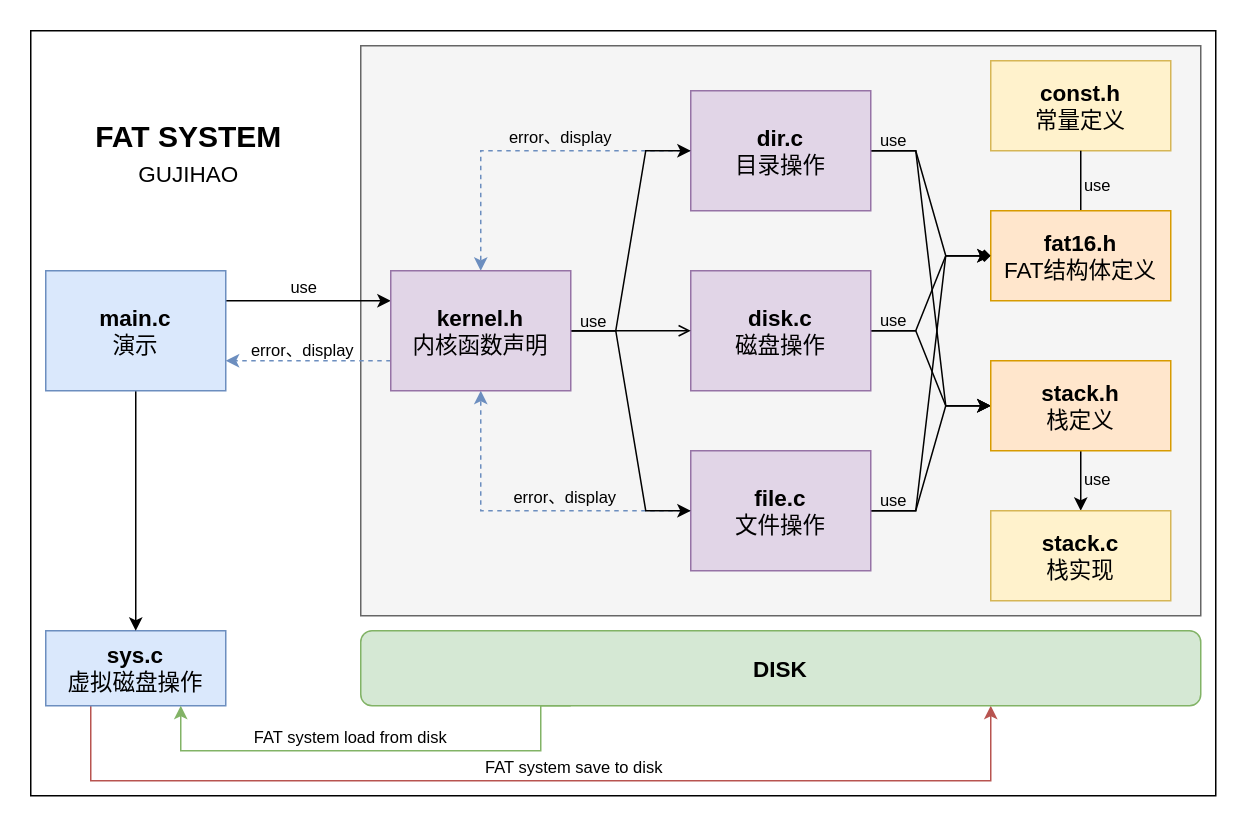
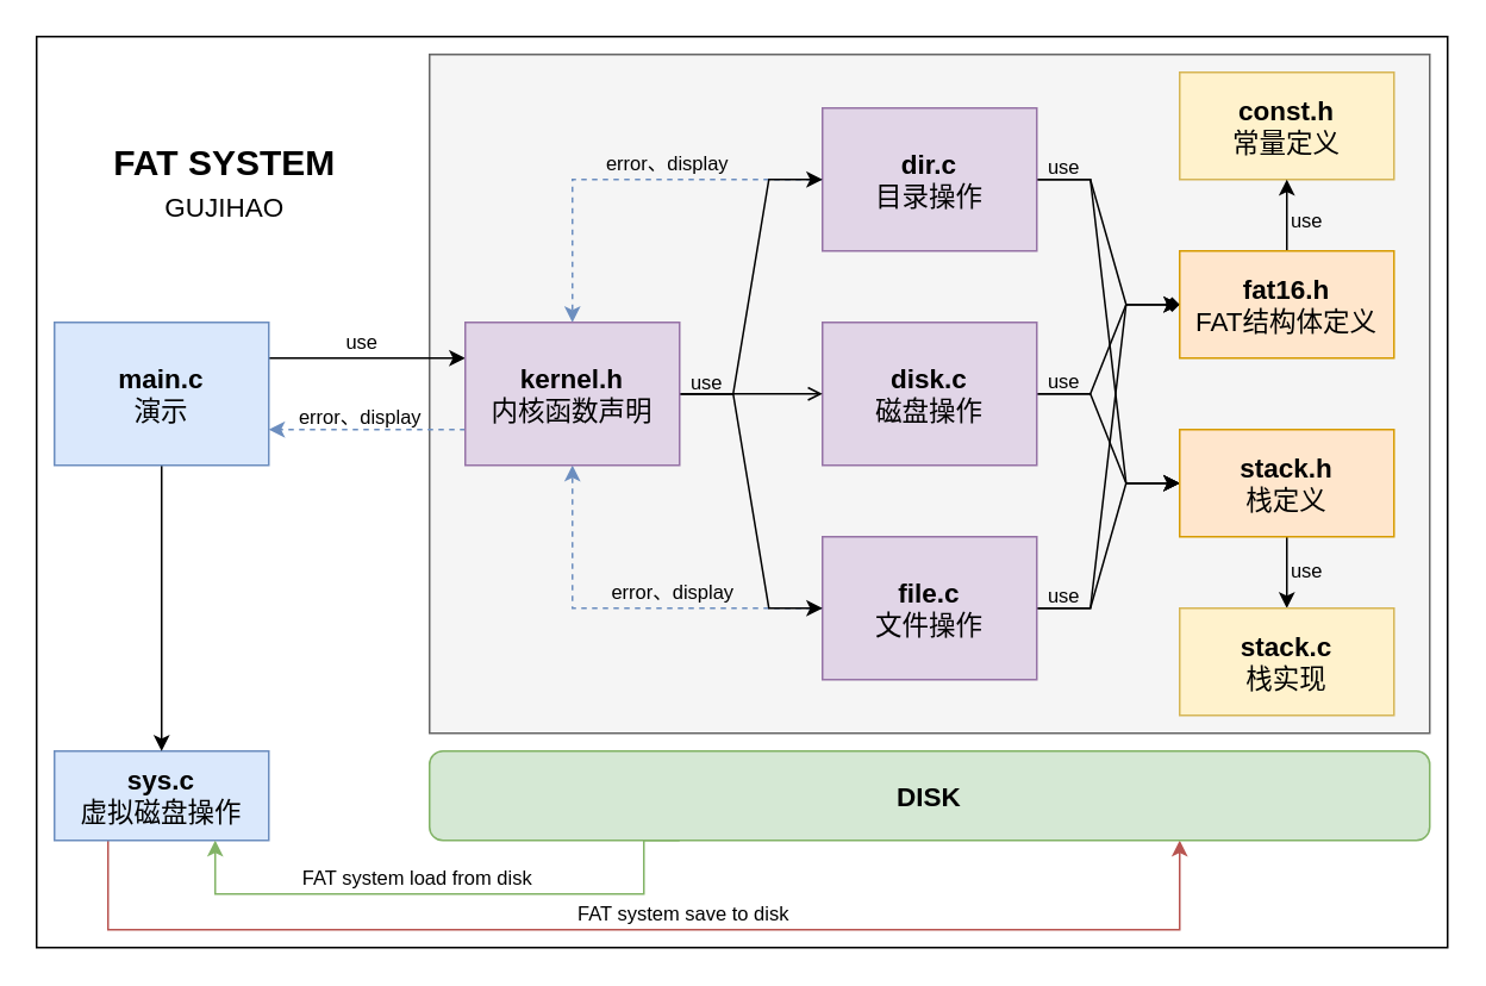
- <mxCell id="22" style="edgeStyle=orthogonalEdgeStyle;rounded=0;orthogonalLoop=1;jettySize=auto;html=1;exitX=0.5;exitY=0;exitDx=0;exitDy=0;entryX=0.5;entryY=1;entryDx=0;entryDy=0;endArrow=none;" edge="1" parent="1" source="24" target="4"><mxGeometry relative="1" as="geometry" /></mxCell>
+ <mxCell id="22" style="edgeStyle=orthogonalEdgeStyle;rounded=0;orthogonalLoop=1;jettySize=auto;html=1;exitX=0.5;exitY=0;exitDx=0;exitDy=0;entryX=0.5;entryY=1;entryDx=0;entryDy=0;" edge="1" parent="1" source="24" target="4"><mxGeometry relative="1" as="geometry" /></mxCell>
